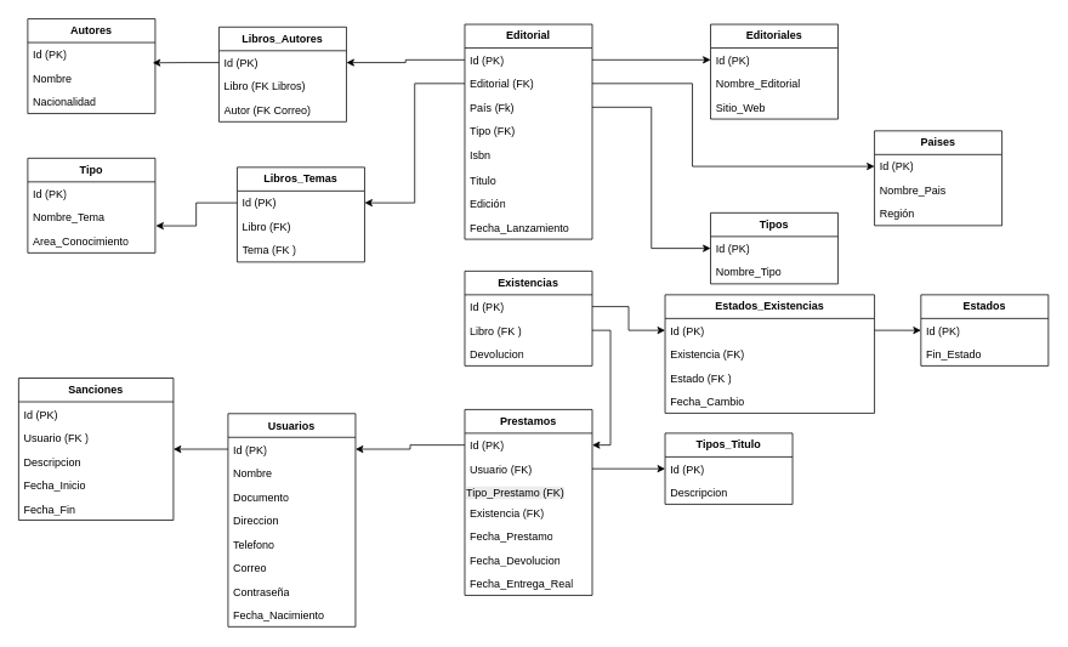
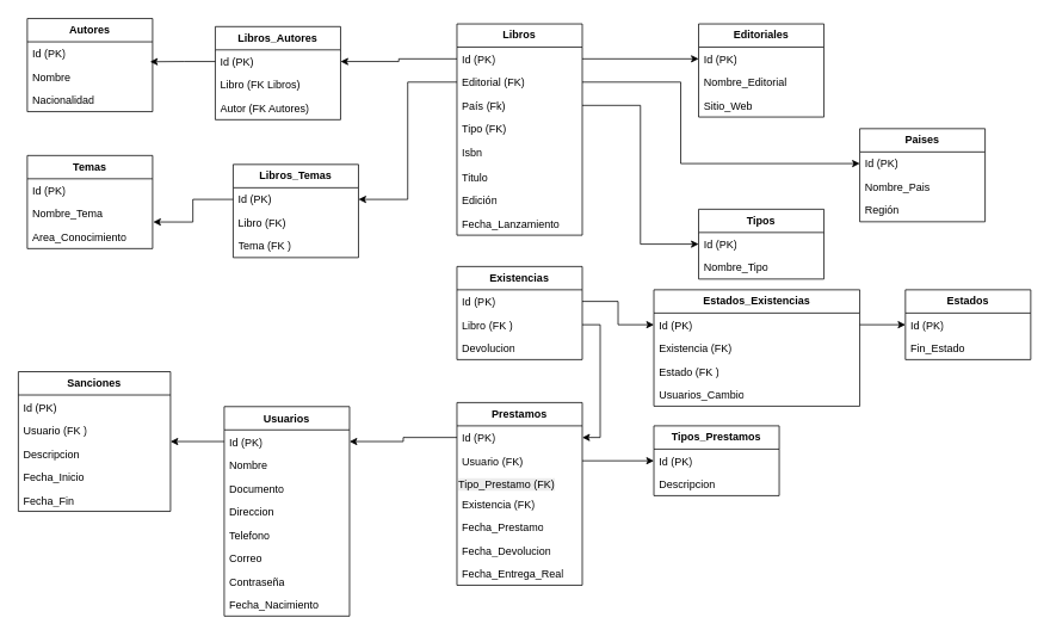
- <mxCell id="37" value="&lt;b&gt;Editorial&lt;/b&gt;" style="swimlane;fontStyle=0;childLayout=stackLayout;horizontal=1;startSize=26;fillColor=none;horizontalStack=0;resizeParent=1;resizeParentMax=0;resizeLast=0;collapsible=1;marginBottom=0;whiteSpace=wrap;html=1;" vertex="1" parent="1"><mxGeometry x="510" y="26" width="140" height="236" as="geometry" /></mxCell>
+ <mxCell id="37" value="&lt;b&gt;Libros&lt;/b&gt;" style="swimlane;fontStyle=0;childLayout=stackLayout;horizontal=1;startSize=26;fillColor=none;horizontalStack=0;resizeParent=1;resizeParentMax=0;resizeLast=0;collapsible=1;marginBottom=0;whiteSpace=wrap;html=1;" vertex="1" parent="1"><mxGeometry x="510" y="26" width="140" height="236" as="geometry" /></mxCell>
- <mxCell id="36" value="&lt;span style=&quot;&quot; data-end=&quot;410&quot; data-start=&quot;398&quot;&gt;Autor&lt;/span&gt; (FK Correo)" style="text;strokeColor=none;fillColor=none;align=left;verticalAlign=top;spacingLeft=4;spacingRight=4;overflow=hidden;rotatable=0;points=[[0,0.5],[1,0.5]];portConstraint=eastwest;whiteSpace=wrap;html=1;" vertex="1" parent="33"><mxGeometry y="78" width="140" height="26" as="geometry" /></mxCell>
+ <mxCell id="36" value="&lt;span style=&quot;&quot; data-end=&quot;410&quot; data-start=&quot;398&quot;&gt;Autor&lt;/span&gt; (FK Autores)" style="text;strokeColor=none;fillColor=none;align=left;verticalAlign=top;spacingLeft=4;spacingRight=4;overflow=hidden;rotatable=0;points=[[0,0.5],[1,0.5]];portConstraint=eastwest;whiteSpace=wrap;html=1;" vertex="1" parent="33"><mxGeometry y="78" width="140" height="26" as="geometry" /></mxCell>
- <mxCell id="70" value="&lt;b&gt;Tipo&lt;/b&gt;" style="swimlane;fontStyle=0;childLayout=stackLayout;horizontal=1;startSize=26;fillColor=none;horizontalStack=0;resizeParent=1;resizeParentMax=0;resizeLast=0;collapsible=1;marginBottom=0;whiteSpace=wrap;html=1;" vertex="1" parent="1"><mxGeometry x="30" y="173" width="140" height="104" as="geometry" /></mxCell>
+ <mxCell id="70" value="&lt;b&gt;Temas&lt;/b&gt;" style="swimlane;fontStyle=0;childLayout=stackLayout;horizontal=1;startSize=26;fillColor=none;horizontalStack=0;resizeParent=1;resizeParentMax=0;resizeLast=0;collapsible=1;marginBottom=0;whiteSpace=wrap;html=1;" vertex="1" parent="1"><mxGeometry x="30" y="173" width="140" height="104" as="geometry" /></mxCell>
- <mxCell id="54" value="Fecha_Cambio" style="text;strokeColor=none;fillColor=none;align=left;verticalAlign=top;spacingLeft=4;spacingRight=4;overflow=hidden;rotatable=0;points=[[0,0.5],[1,0.5]];portConstraint=eastwest;whiteSpace=wrap;html=1;" vertex="1" parent="50"><mxGeometry y="104" width="230" height="26" as="geometry" /></mxCell>
+ <mxCell id="54" value="Usuarios_Cambio" style="text;strokeColor=none;fillColor=none;align=left;verticalAlign=top;spacingLeft=4;spacingRight=4;overflow=hidden;rotatable=0;points=[[0,0.5],[1,0.5]];portConstraint=eastwest;whiteSpace=wrap;html=1;" vertex="1" parent="50"><mxGeometry y="104" width="230" height="26" as="geometry" /></mxCell>
- <mxCell id="84" value="&lt;b&gt;Tipos_Titulo&lt;/b&gt;" style="swimlane;fontStyle=0;childLayout=stackLayout;horizontal=1;startSize=26;fillColor=none;horizontalStack=0;resizeParent=1;resizeParentMax=0;resizeLast=0;collapsible=1;marginBottom=0;whiteSpace=wrap;html=1;" vertex="1" parent="1"><mxGeometry x="730" y="475" width="140" height="78" as="geometry" /></mxCell>
+ <mxCell id="84" value="&lt;b&gt;Tipos_Prestamos&lt;/b&gt;" style="swimlane;fontStyle=0;childLayout=stackLayout;horizontal=1;startSize=26;fillColor=none;horizontalStack=0;resizeParent=1;resizeParentMax=0;resizeLast=0;collapsible=1;marginBottom=0;whiteSpace=wrap;html=1;" vertex="1" parent="1"><mxGeometry x="730" y="475" width="140" height="78" as="geometry" /></mxCell>
